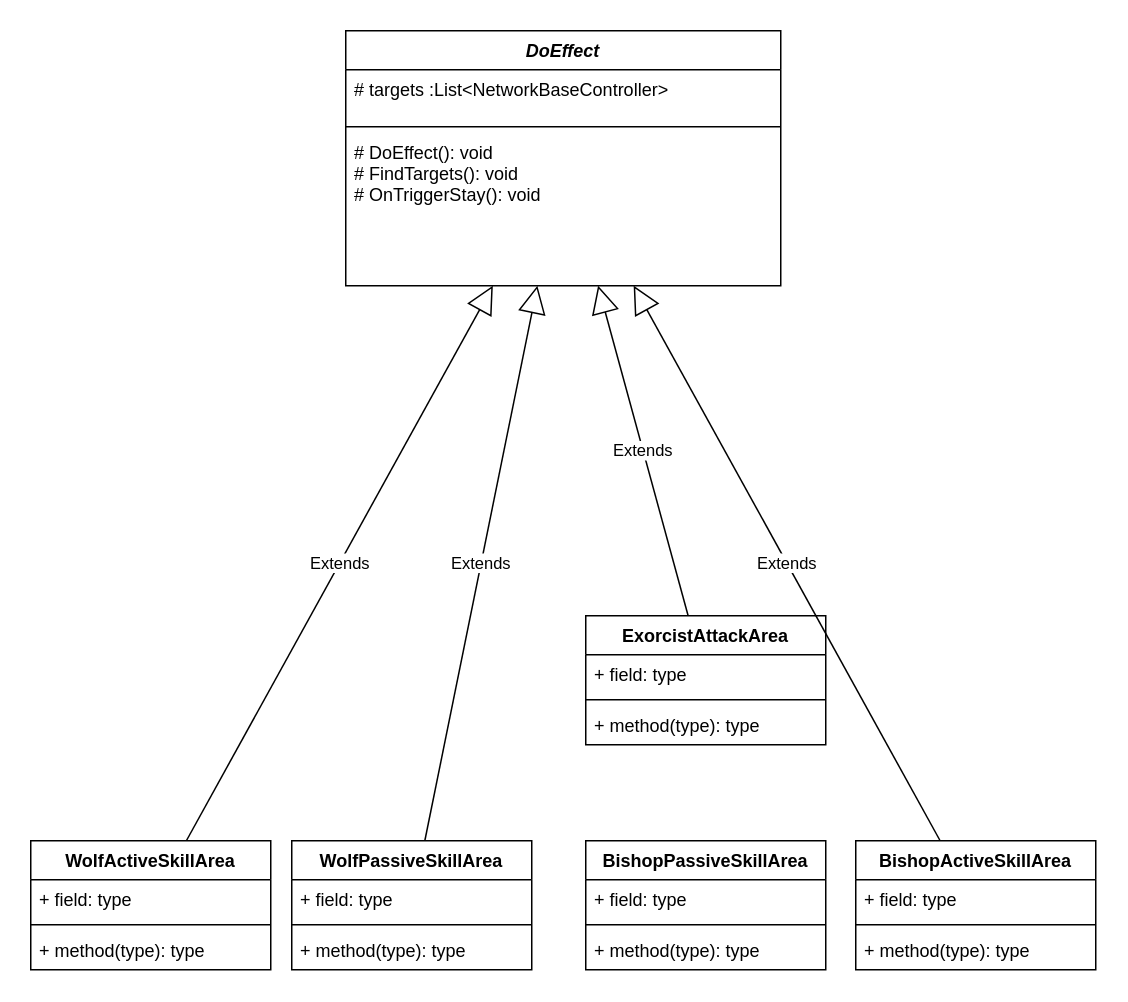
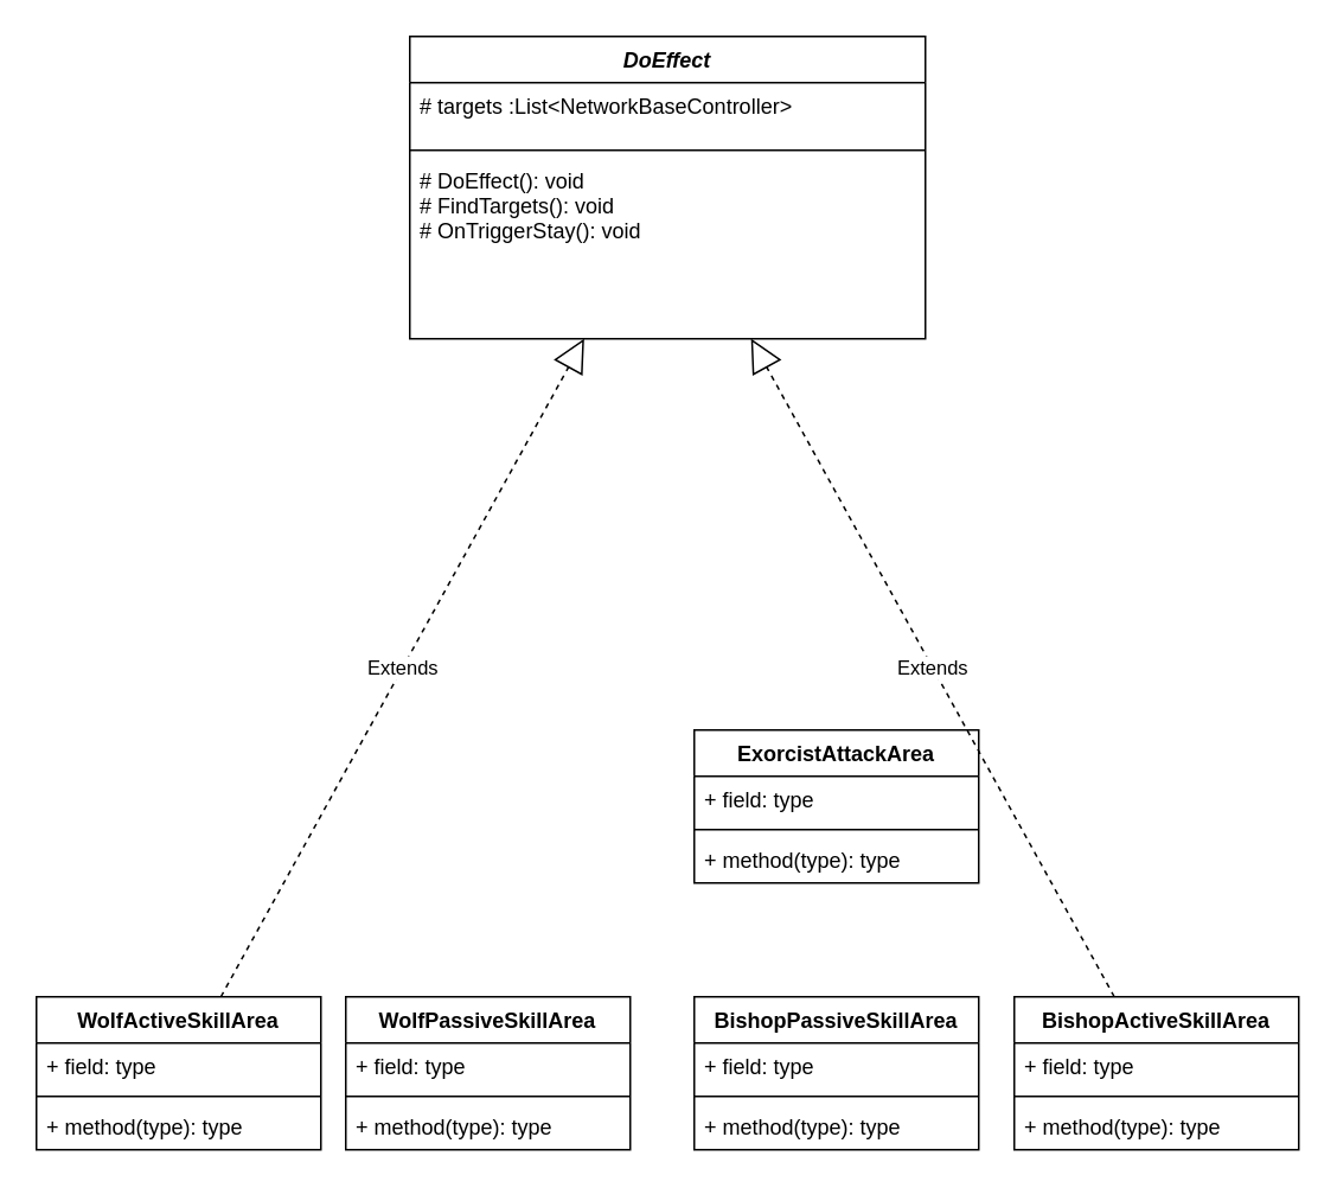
- <mxCell id="15" value="Extends" style="endArrow=block;endSize=16;endFill=0;html=1;" parent="1" source="10" target="2" edge="1"><mxGeometry width="160" relative="1" as="geometry"><mxPoint x="142.098" y="515" as="sourcePoint" /><mxPoint x="680" y="356" as="targetPoint" /></mxGeometry></mxCell>
- <mxCell id="20" value="Extends" style="endArrow=block;endSize=16;endFill=0;html=1;" edge="1" parent="1" source="16" target="2"><mxGeometry width="160" relative="1" as="geometry"><mxPoint x="189.497" y="400" as="sourcePoint" /><mxPoint x="326.692" y="200" as="targetPoint" /></mxGeometry></mxCell>
- <mxCell id="14" value="Extends" style="endArrow=block;endSize=16;endFill=0;html=1;" parent="1" source="6" target="2" edge="1"><mxGeometry width="160" relative="1" as="geometry"><mxPoint x="310" y="370" as="sourcePoint" /><mxPoint x="100" y="336" as="targetPoint" /></mxGeometry></mxCell>
+ <mxCell id="14" value="Extends" style="endArrow=block;endSize=16;endFill=0;html=1;dashed=1;" parent="1" source="6" target="2" edge="1"><mxGeometry width="160" relative="1" as="geometry"><mxPoint x="310" y="370" as="sourcePoint" /><mxPoint x="100" y="336" as="targetPoint" /></mxGeometry></mxCell>
- <mxCell id="29" value="Extends" style="endArrow=block;endSize=16;endFill=0;html=1;" edge="1" parent="1" source="21" target="2"><mxGeometry width="160" relative="1" as="geometry"><mxPoint x="650" y="320" as="sourcePoint" /><mxPoint x="810" y="320" as="targetPoint" /></mxGeometry></mxCell>
+ <mxCell id="29" value="Extends" style="endArrow=block;endSize=16;endFill=0;html=1;dashed=1;" edge="1" parent="1" source="21" target="2"><mxGeometry width="160" relative="1" as="geometry"><mxPoint x="650" y="320" as="sourcePoint" /><mxPoint x="810" y="320" as="targetPoint" /></mxGeometry></mxCell>
